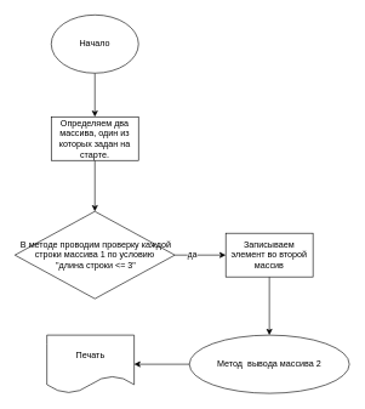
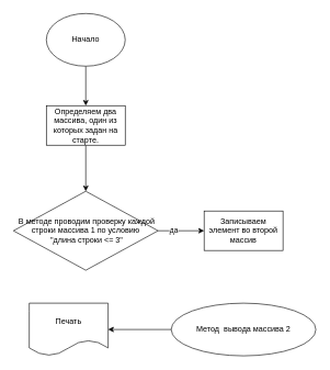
- <mxCell id="9" value="" style="edgeStyle=orthogonalEdgeStyle;rounded=0;orthogonalLoop=1;jettySize=auto;html=1;" edge="1" parent="1" source="10" target="12"><mxGeometry relative="1" as="geometry" /></mxCell>
- <mxCell id="13" value="Печать" style="shape=document;whiteSpace=wrap;html=1;boundedLbl=1;" vertex="1" parent="1"><mxGeometry x="64" y="460" width="120" height="80" as="geometry" /></mxCell>
+ <mxCell id="13" value="Печать" style="shape=document;whiteSpace=wrap;html=1;boundedLbl=1;" vertex="1" parent="1"><mxGeometry x="44" y="460" width="120" height="80" as="geometry" /></mxCell>
